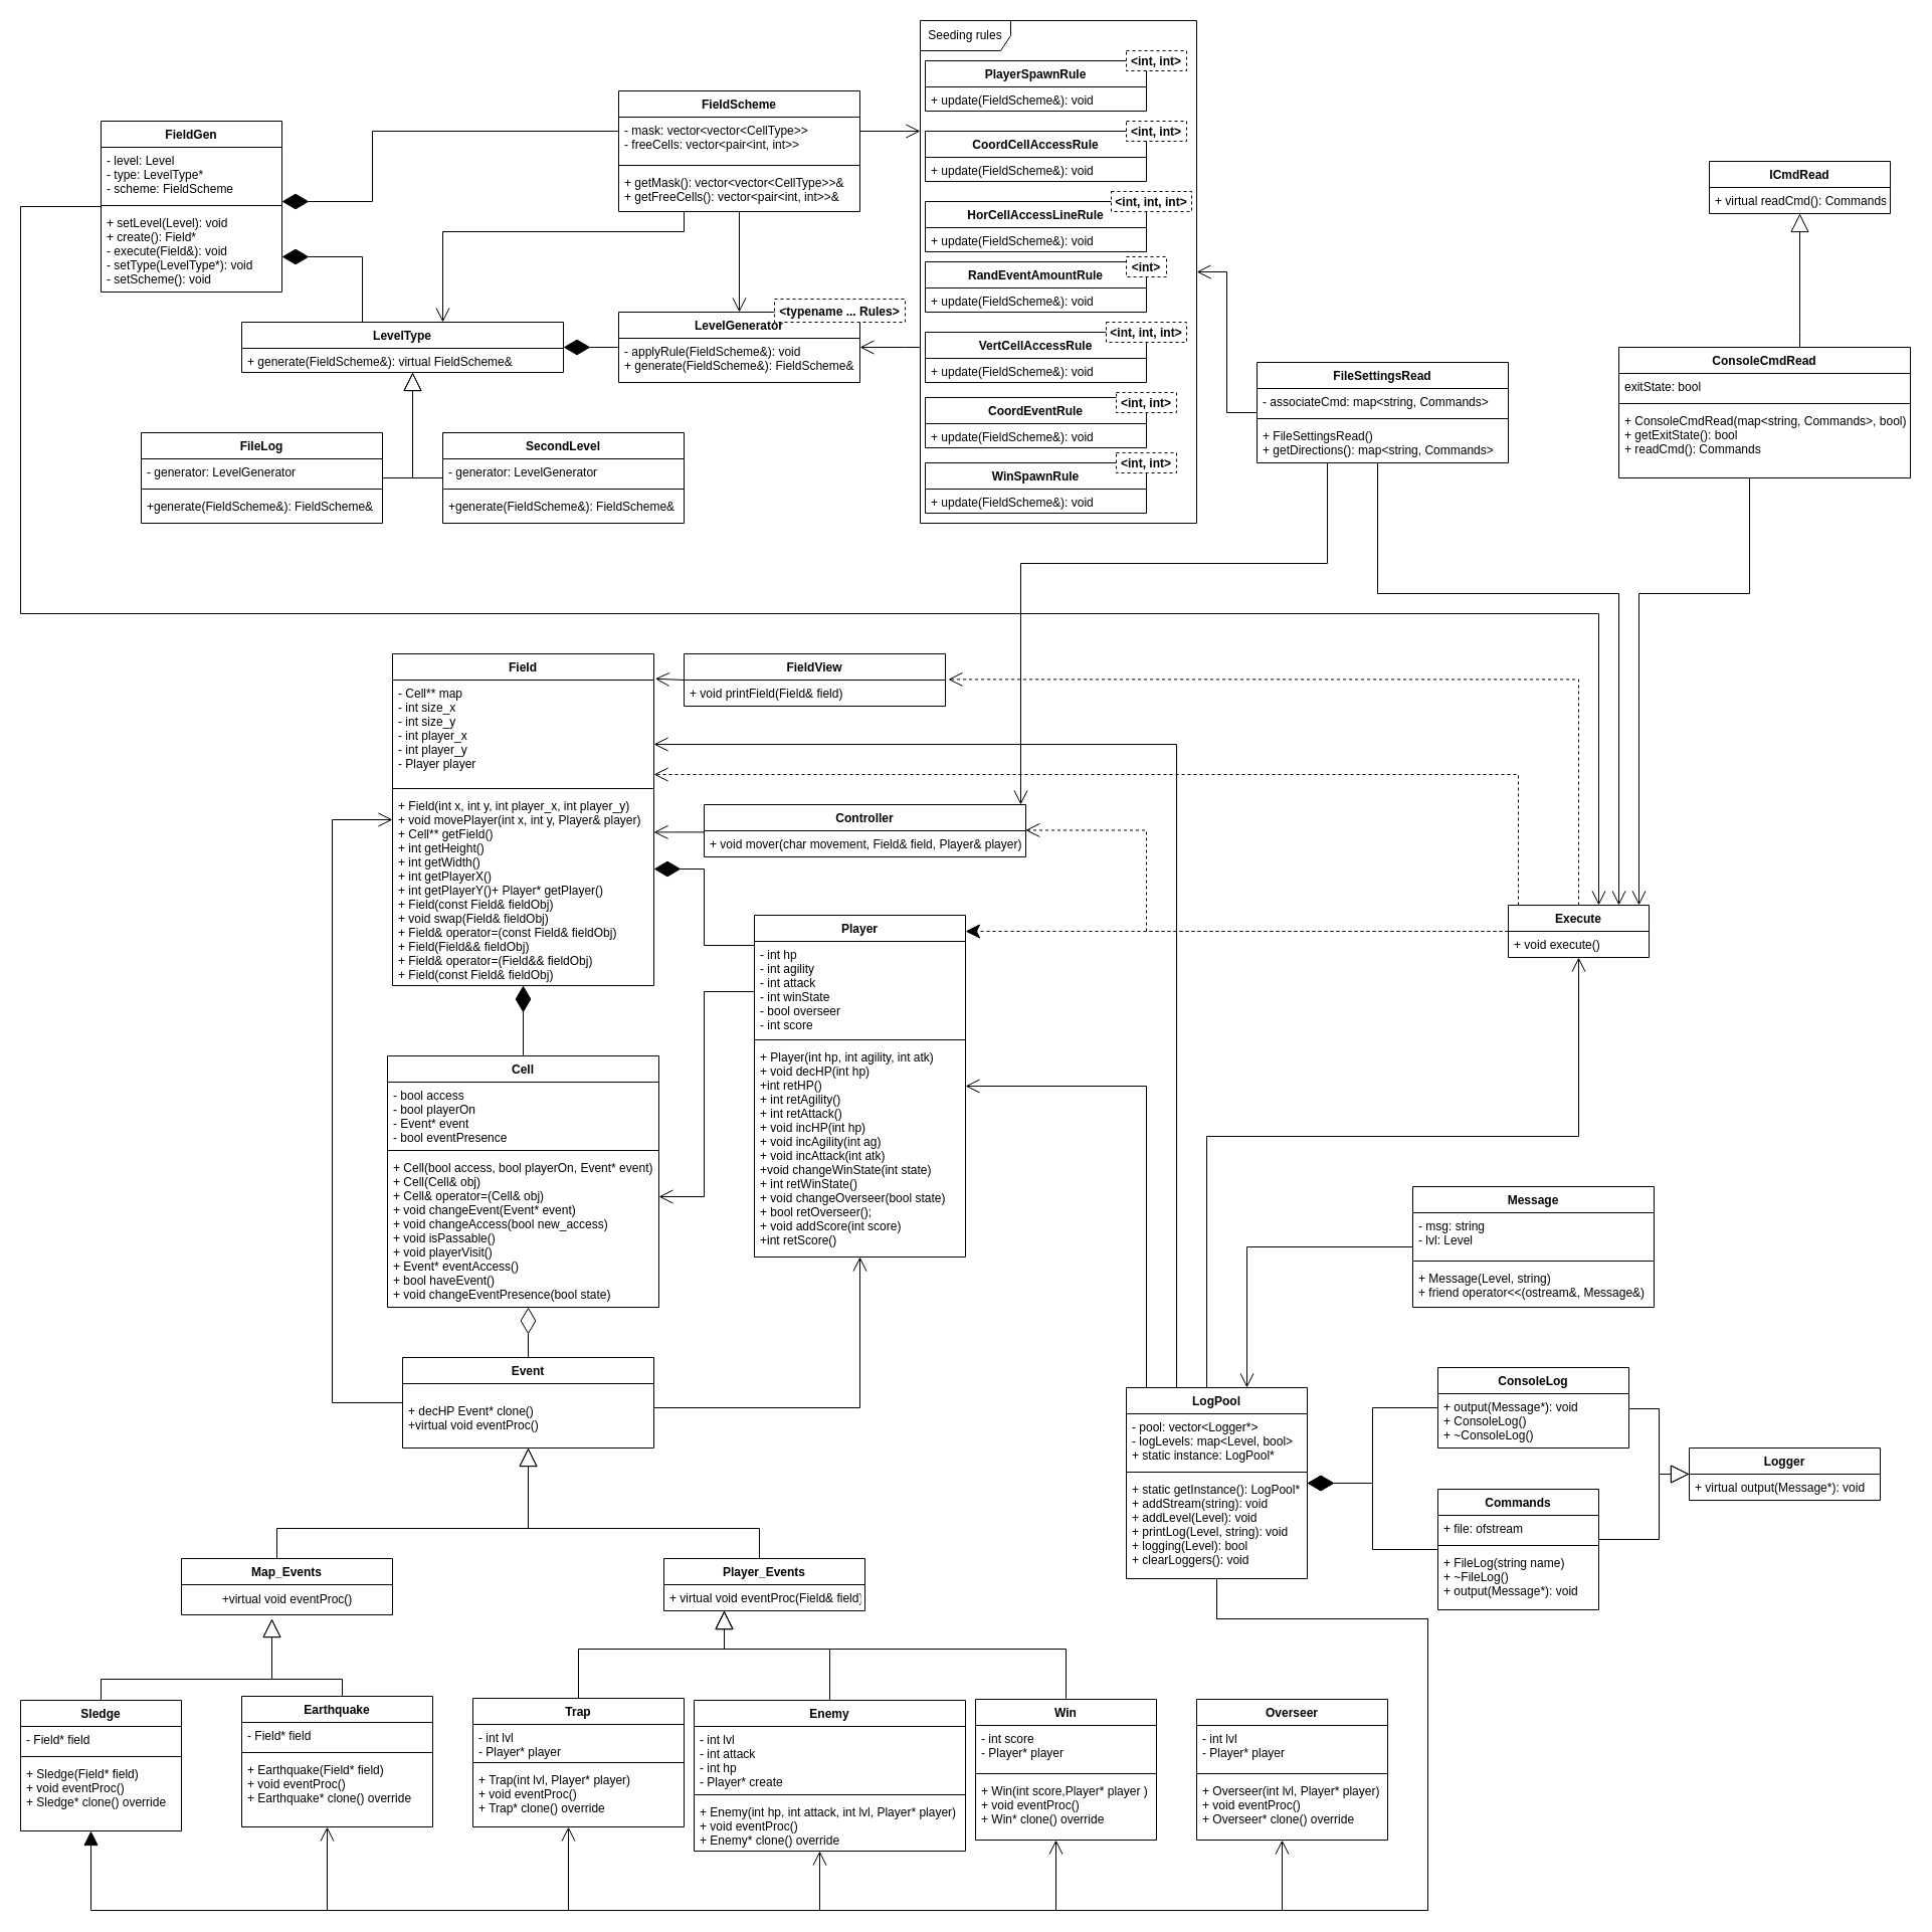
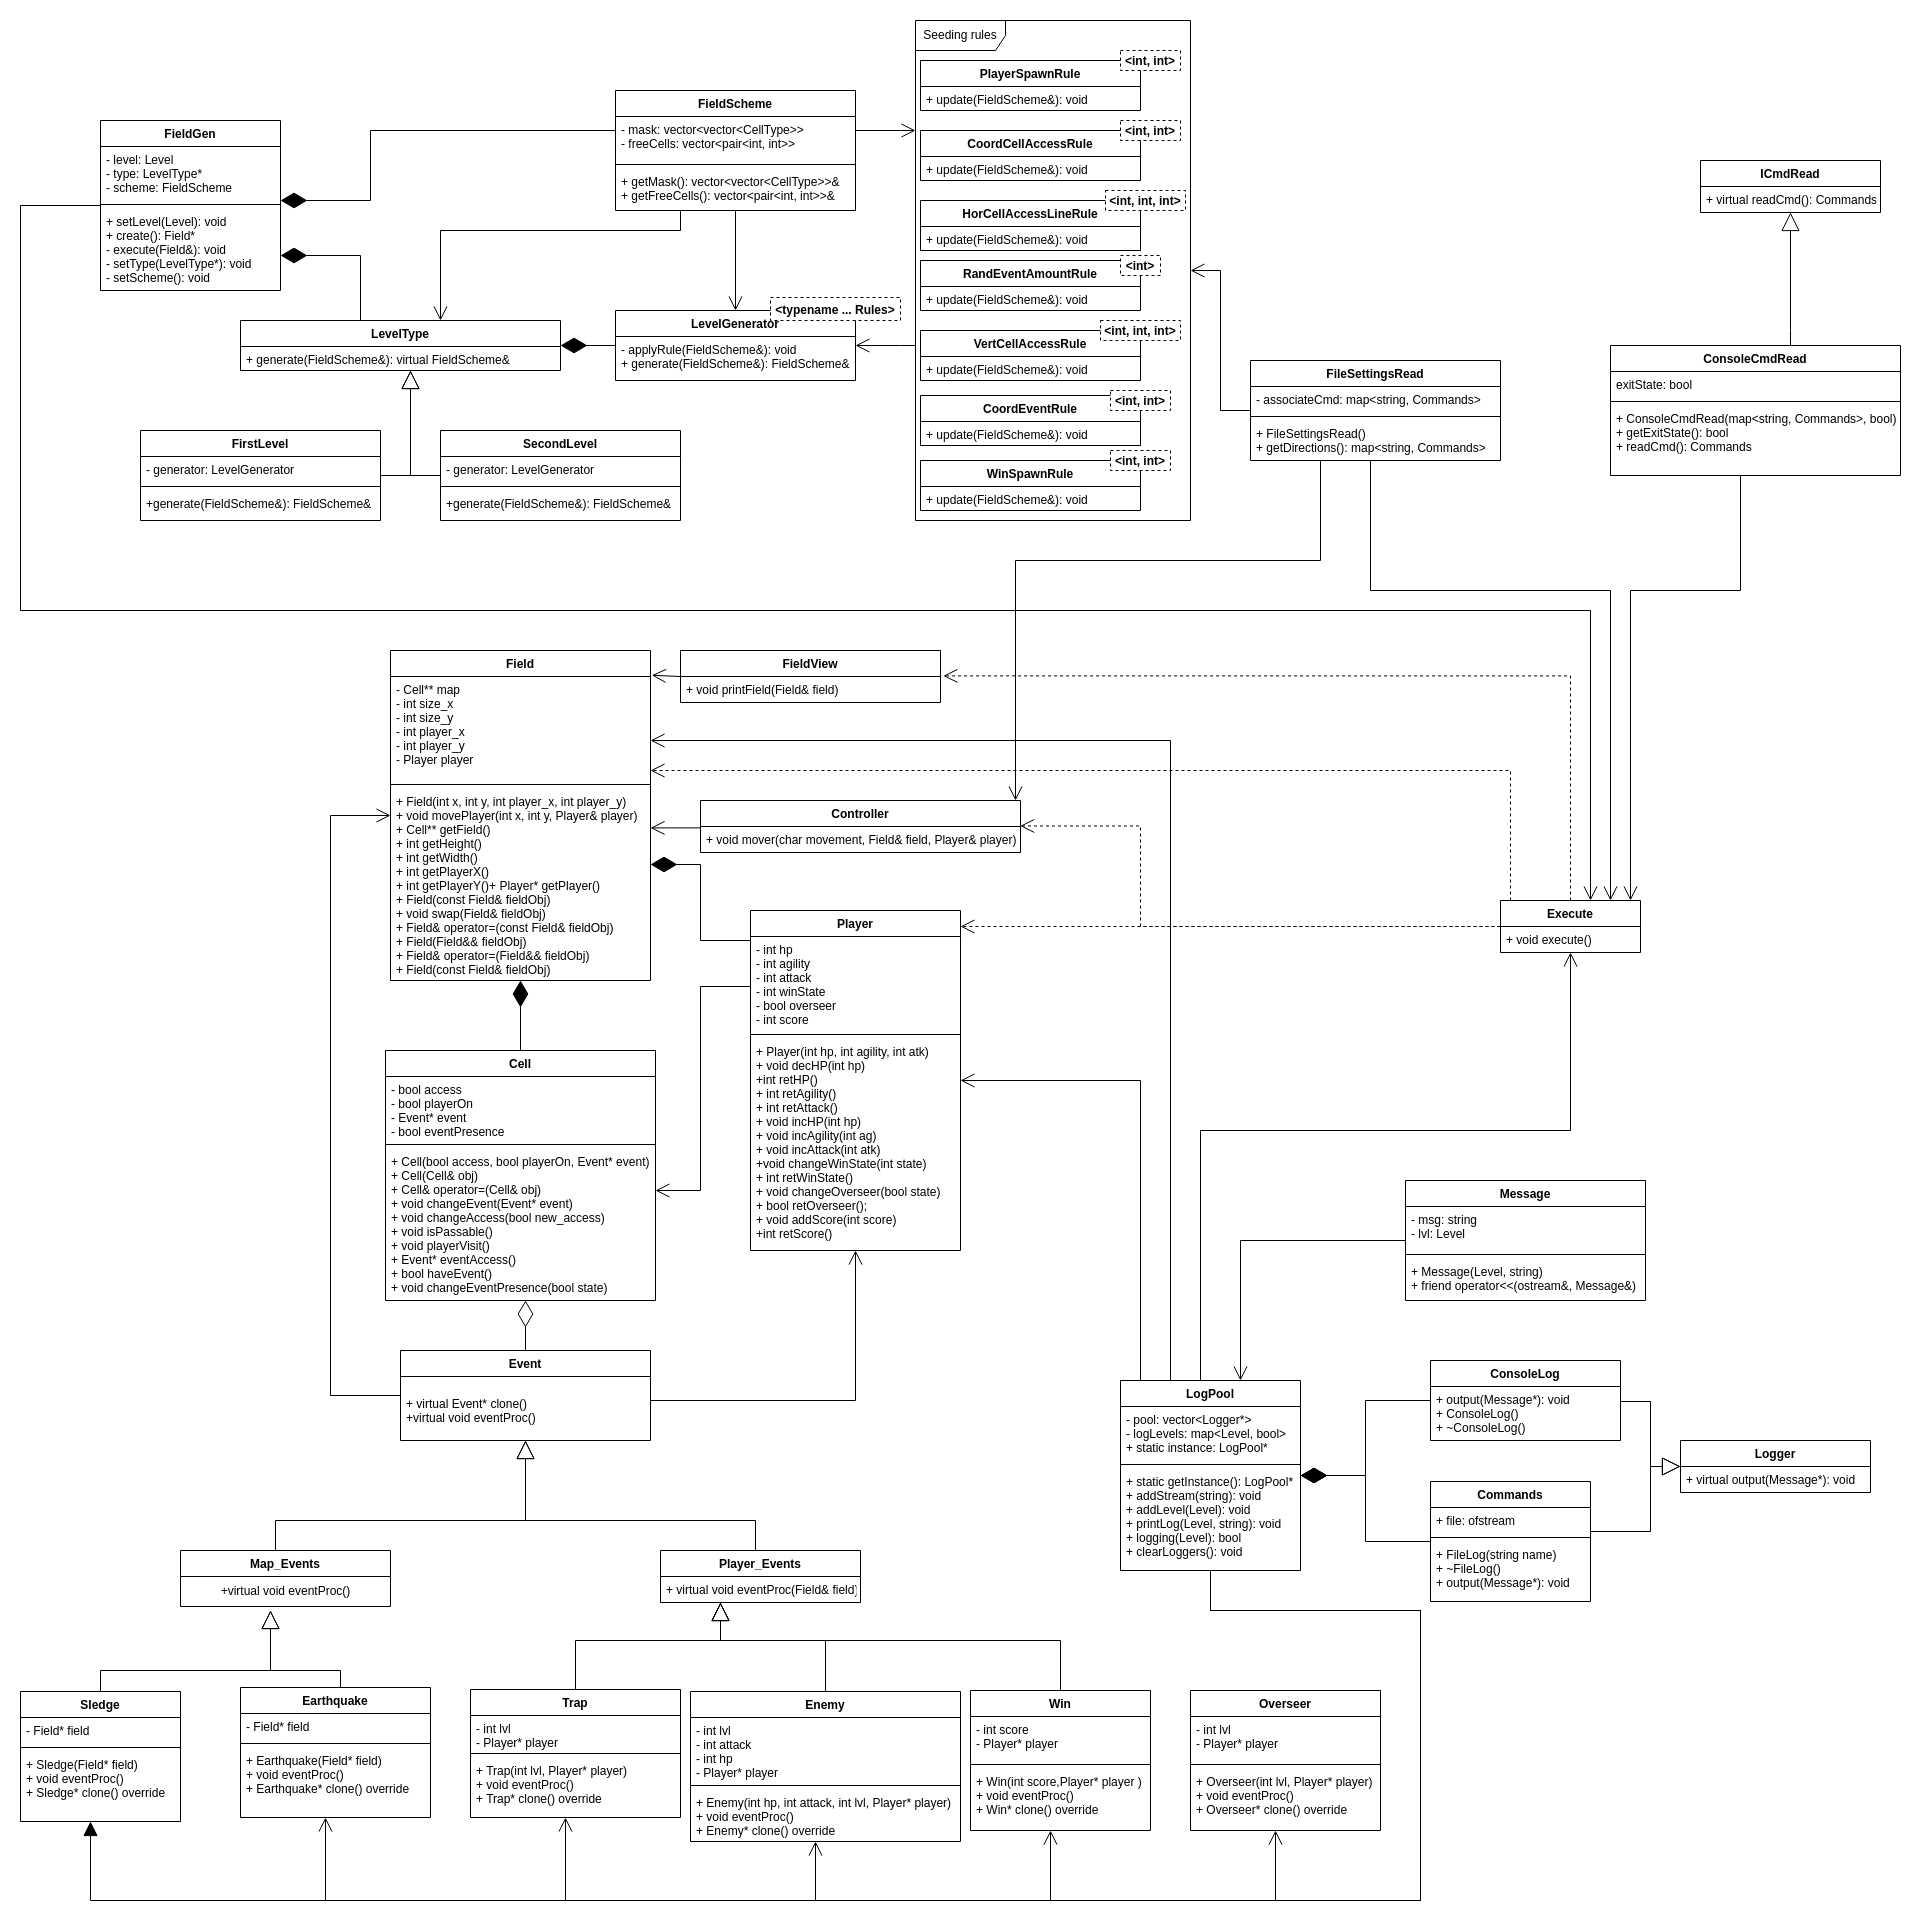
- <mxCell id="140" value="FileLog" style="swimlane;fontStyle=1;align=center;verticalAlign=top;childLayout=stackLayout;horizontal=1;startSize=26;horizontalStack=0;resizeParent=1;resizeParentMax=0;resizeLast=0;collapsible=1;marginBottom=0;" vertex="1" parent="1"><mxGeometry x="140" y="430" width="240" height="90" as="geometry" /></mxCell>
+ <mxCell id="140" value="FirstLevel" style="swimlane;fontStyle=1;align=center;verticalAlign=top;childLayout=stackLayout;horizontal=1;startSize=26;horizontalStack=0;resizeParent=1;resizeParentMax=0;resizeLast=0;collapsible=1;marginBottom=0;" vertex="1" parent="1"><mxGeometry x="140" y="430" width="240" height="90" as="geometry" /></mxCell>
- <mxCell id="20" value="Use" style="endArrow=classic;endSize=12;dashed=1;html=1;rounded=0;textOpacity=0;edgeStyle=orthogonalEdgeStyle;" edge="1" parent="1" source="6" target="16"><mxGeometry width="160" relative="1" as="geometry"><mxPoint x="1100" y="950" as="sourcePoint" /><mxPoint x="1260" y="950" as="targetPoint" /><Array as="points"><mxPoint x="1110" y="926" /><mxPoint x="1110" y="926" /></Array></mxGeometry></mxCell>
+ <mxCell id="20" value="Use" style="endArrow=open;endSize=12;dashed=1;html=1;rounded=0;textOpacity=0;edgeStyle=orthogonalEdgeStyle;" edge="1" parent="1" source="6" target="16"><mxGeometry width="160" relative="1" as="geometry"><mxPoint x="1100" y="950" as="sourcePoint" /><mxPoint x="1260" y="950" as="targetPoint" /><Array as="points"><mxPoint x="1110" y="926" /><mxPoint x="1110" y="926" /></Array></mxGeometry></mxCell>
- <mxCell id="30" value="&#10;+ decHP Event* clone()&#10;+virtual void eventProc()&#10;&#10;&#10;" style="text;strokeColor=none;fillColor=none;align=left;verticalAlign=top;spacingLeft=4;spacingRight=4;overflow=hidden;rotatable=0;points=[[0,0.5],[1,0.5]];portConstraint=eastwest;" vertex="1" parent="29"><mxGeometry y="26" width="250" height="64" as="geometry" /></mxCell>
+ <mxCell id="30" value="&#10;+ virtual Event* clone()&#10;+virtual void eventProc()&#10;&#10;&#10;" style="text;strokeColor=none;fillColor=none;align=left;verticalAlign=top;spacingLeft=4;spacingRight=4;overflow=hidden;rotatable=0;points=[[0,0.5],[1,0.5]];portConstraint=eastwest;" vertex="1" parent="29"><mxGeometry y="26" width="250" height="64" as="geometry" /></mxCell>
- <mxCell id="39" value="- int lvl&#10;- int attack&#10;- int hp&#10;- Player* create&#10;" style="text;strokeColor=none;fillColor=none;align=left;verticalAlign=top;spacingLeft=4;spacingRight=4;overflow=hidden;rotatable=0;points=[[0,0.5],[1,0.5]];portConstraint=eastwest;" vertex="1" parent="38"><mxGeometry y="26" width="270" height="64" as="geometry" /></mxCell>
+ <mxCell id="39" value="- int lvl&#10;- int attack&#10;- int hp&#10;- Player* player&#10;" style="text;strokeColor=none;fillColor=none;align=left;verticalAlign=top;spacingLeft=4;spacingRight=4;overflow=hidden;rotatable=0;points=[[0,0.5],[1,0.5]];portConstraint=eastwest;" vertex="1" parent="38"><mxGeometry y="26" width="270" height="64" as="geometry" /></mxCell>
